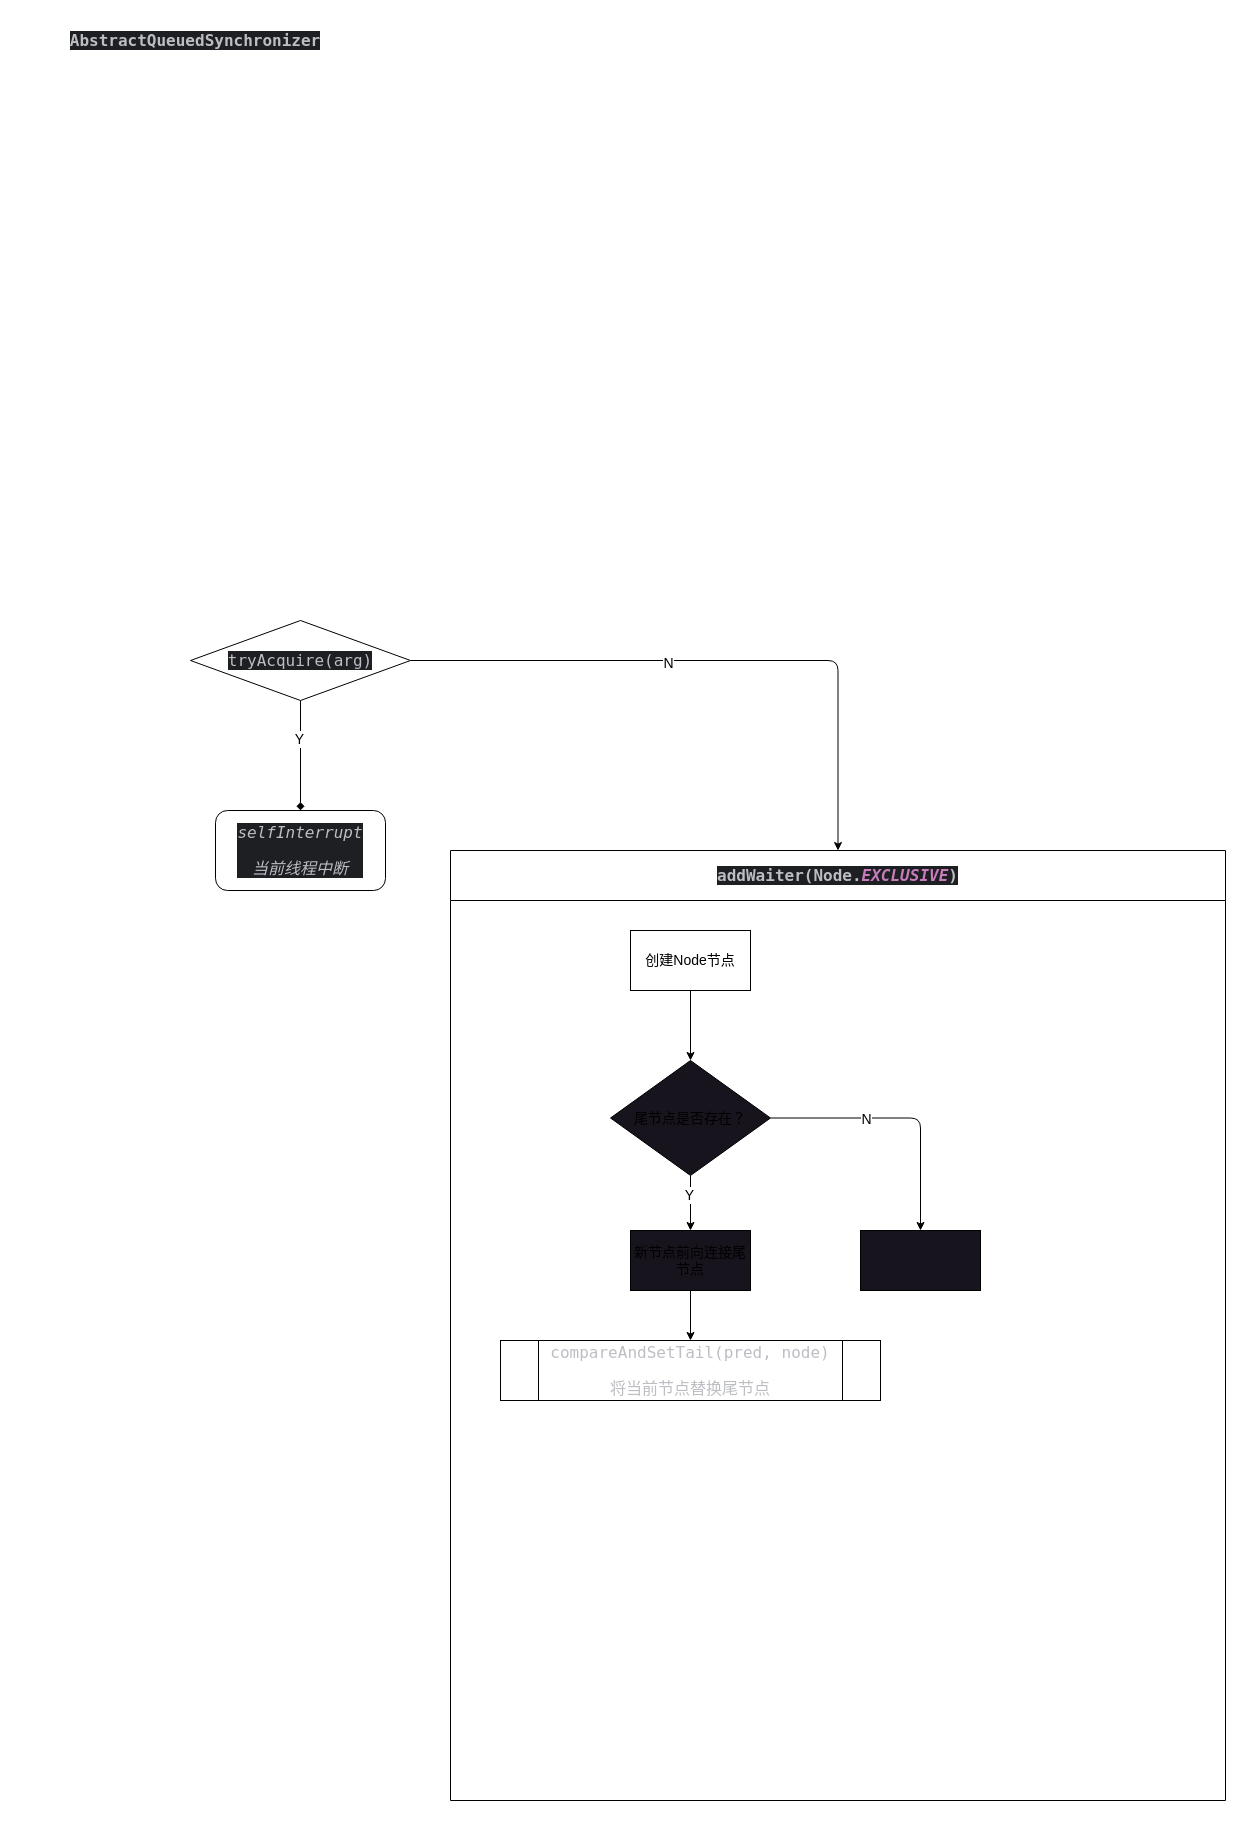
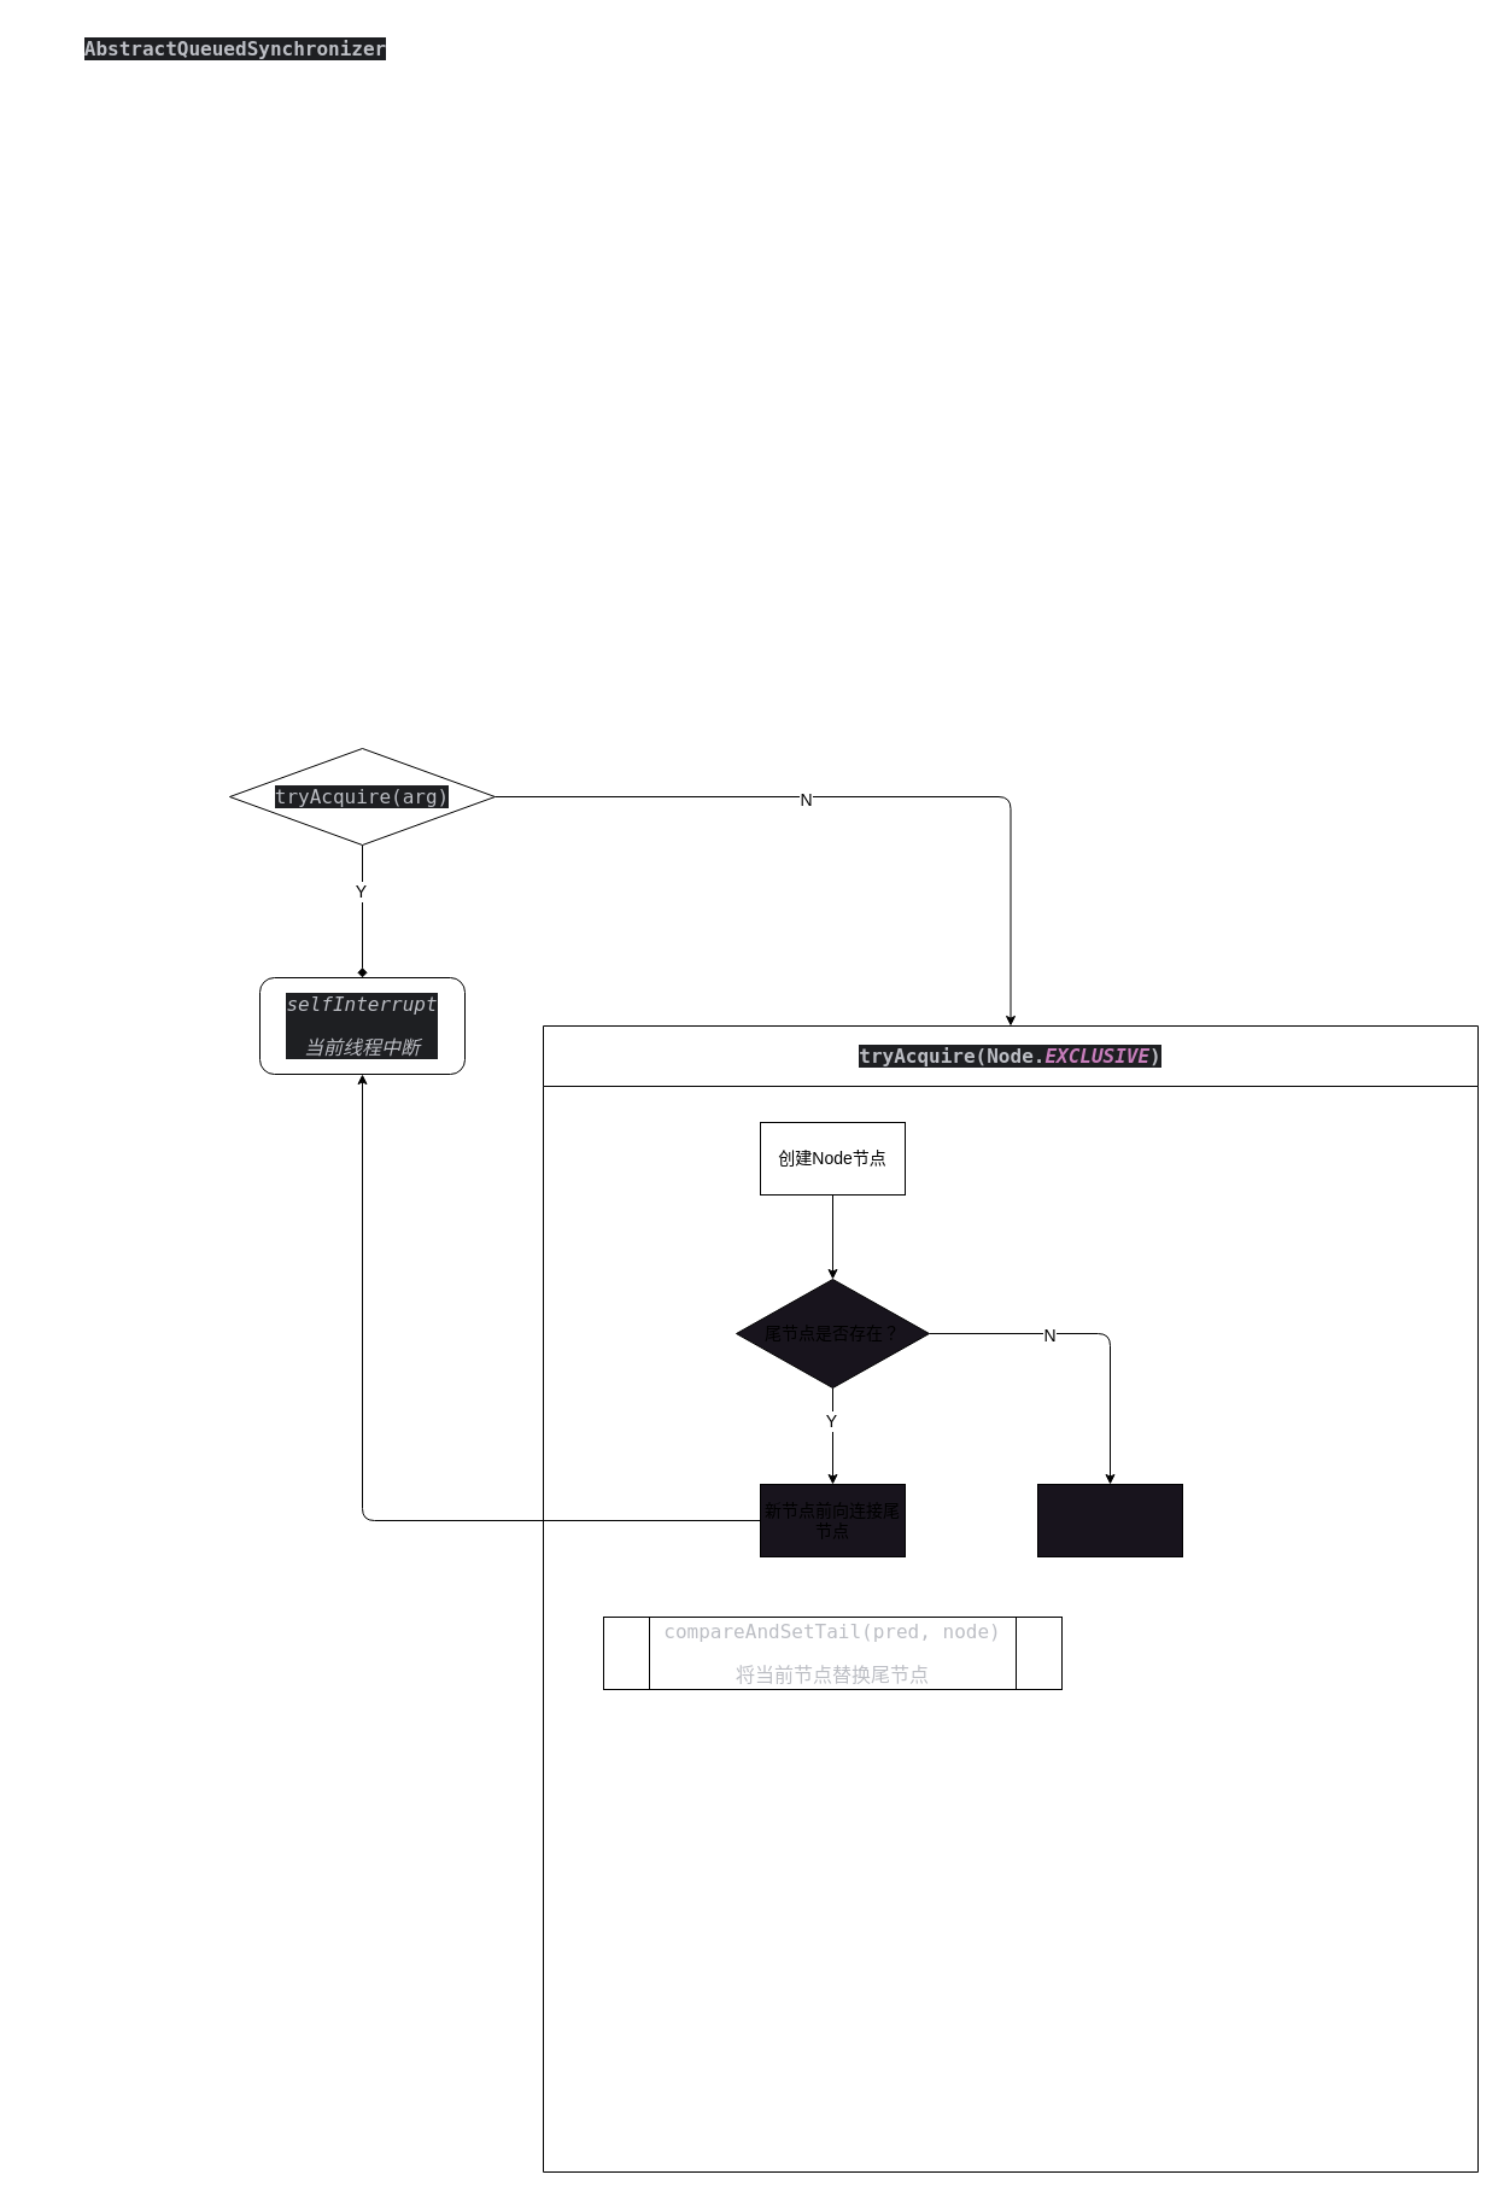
- <mxCell id="9" value="&lt;div style=&quot;background-color:#1e1f22;color:#bcbec4&quot;&gt;&lt;pre style=&quot;font-family:'Fira Code Medium',monospace;font-size:12.0pt;&quot;&gt;addWaiter(Node.&lt;span style=&quot;color:#c77dbb;font-style:italic;&quot;&gt;EXCLUSIVE&lt;/span&gt;)&lt;/pre&gt;&lt;/div&gt;" style="swimlane;whiteSpace=wrap;html=1;fontSize=14;startSize=50;" vertex="1" parent="1"><mxGeometry x="450" y="850" width="775" height="950" as="geometry"><mxRectangle x="340" y="720" width="290" height="60" as="alternateBounds" /></mxGeometry></mxCell>
+ <mxCell id="9" value="&lt;div style=&quot;background-color:#1e1f22;color:#bcbec4&quot;&gt;&lt;pre style=&quot;font-family:'Fira Code Medium',monospace;font-size:12.0pt;&quot;&gt;tryAcquire(Node.&lt;span style=&quot;color:#c77dbb;font-style:italic;&quot;&gt;EXCLUSIVE&lt;/span&gt;)&lt;/pre&gt;&lt;/div&gt;" style="swimlane;whiteSpace=wrap;html=1;fontSize=14;startSize=50;" vertex="1" parent="1"><mxGeometry x="450" y="850" width="775" height="950" as="geometry"><mxRectangle x="340" y="720" width="290" height="60" as="alternateBounds" /></mxGeometry></mxCell>
- <mxCell id="16" value="尾节点是否存在？" style="rhombus;whiteSpace=wrap;html=1;fontSize=14;fillColor=rgb(24, 20, 29);rounded=0;" vertex="1" parent="9"><mxGeometry x="160" y="210" width="160" height="115" as="geometry" /></mxCell>
+ <mxCell id="16" value="尾节点是否存在？" style="rhombus;whiteSpace=wrap;html=1;fontSize=14;fillColor=rgb(24, 20, 29);rounded=0;" vertex="1" parent="9"><mxGeometry x="160" y="210" width="160" height="90" as="geometry" /></mxCell>
- <mxCell id="17" value="" style="edgeStyle=orthogonalEdgeStyle;html=1;fontSize=16;fontColor=#2dd421;entryX=0.5;entryY=0;entryDx=0;entryDy=0;" edge="1" parent="9" source="18" target="20"><mxGeometry relative="1" as="geometry"><mxPoint x="240" y="520" as="targetPoint" /></mxGeometry></mxCell>
+ <mxCell id="17" value="" style="edgeStyle=orthogonalEdgeStyle;html=1;fontSize=16;fontColor=#2dd421;" edge="1" parent="9" source="18" target="8"><mxGeometry relative="1" as="geometry"><mxPoint x="240" y="520" as="targetPoint" /></mxGeometry></mxCell>
